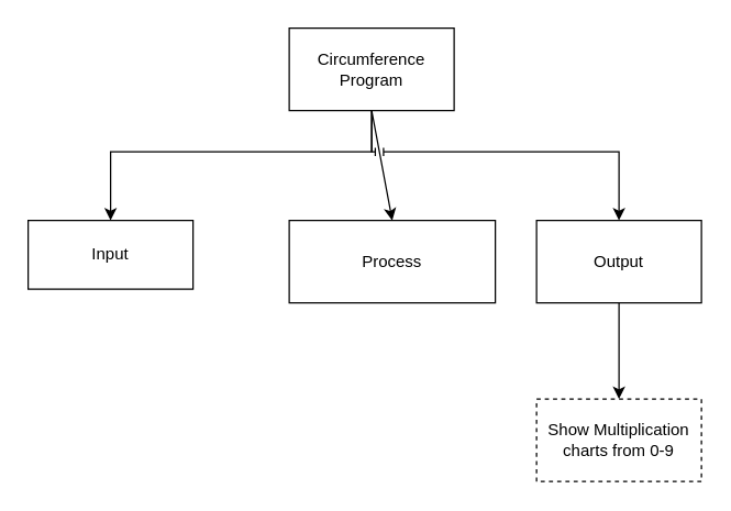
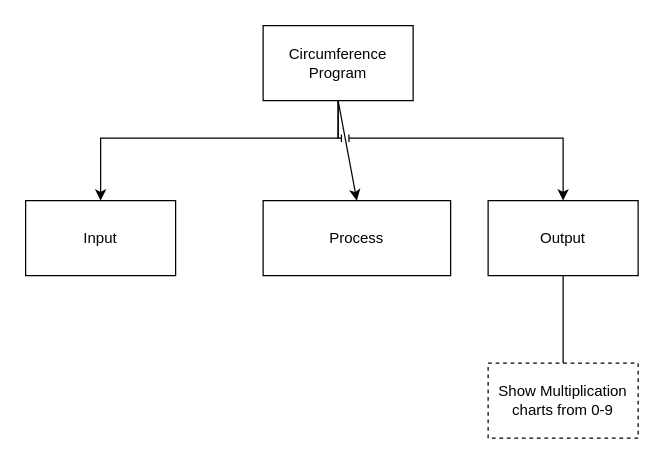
- <mxCell id="6" value="Input" style="rounded=0;whiteSpace=wrap;html=1;" parent="1" vertex="1"><mxGeometry x="20" y="160" width="120" height="50" as="geometry" /></mxCell>
+ <mxCell id="6" value="Input" style="rounded=0;whiteSpace=wrap;html=1;" parent="1" vertex="1"><mxGeometry x="20" y="160" width="120" height="60" as="geometry" /></mxCell>
- <mxCell id="8" style="edgeStyle=none;html=1;exitX=0.5;exitY=1;exitDx=0;exitDy=0;entryX=0.5;entryY=0;entryDx=0;entryDy=0;rounded=0;" parent="1" source="9" target="10" edge="1"><mxGeometry relative="1" as="geometry"><Array as="points" /></mxGeometry></mxCell>
+ <mxCell id="8" style="edgeStyle=none;html=1;exitX=0.5;exitY=1;exitDx=0;exitDy=0;entryX=0.5;entryY=0;entryDx=0;entryDy=0;rounded=0;endArrow=none;" parent="1" source="9" target="10" edge="1"><mxGeometry relative="1" as="geometry"><Array as="points" /></mxGeometry></mxCell>
